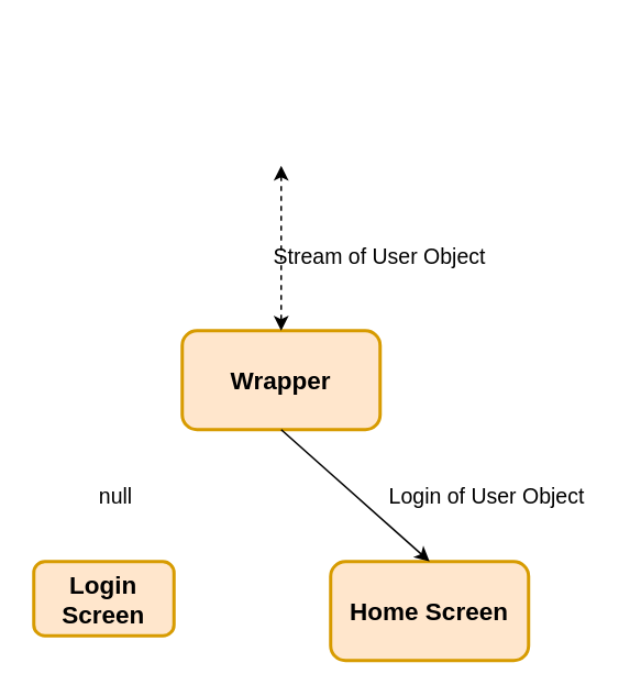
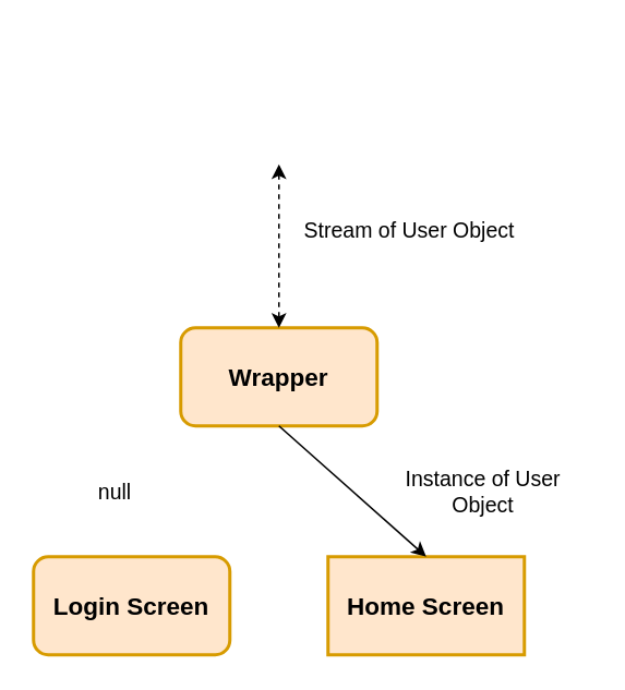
- <mxCell id="7" value="&lt;font style=&quot;font-size: 13px&quot;&gt;Stream of User Object&lt;/font&gt;" style="text;html=1;strokeColor=none;fillColor=none;align=center;verticalAlign=middle;whiteSpace=wrap;rounded=0;" vertex="1" parent="1"><mxGeometry x="160" y="145" width="140" height="20" as="geometry" /></mxCell>
+ <mxCell id="7" value="&lt;font style=&quot;font-size: 13px&quot;&gt;Stream of User Object&lt;/font&gt;" style="text;html=1;strokeColor=none;fillColor=none;align=center;verticalAlign=middle;whiteSpace=wrap;rounded=0;" vertex="1" parent="1"><mxGeometry x="180" y="130" width="140" height="20" as="geometry" /></mxCell>
- <mxCell id="9" value="&lt;font style=&quot;font-size: 13px&quot;&gt;Login of User Object&lt;/font&gt;" style="text;html=1;strokeColor=none;fillColor=none;align=center;verticalAlign=middle;whiteSpace=wrap;rounded=0;" vertex="1" parent="1"><mxGeometry x="230" y="290" width="130" height="20" as="geometry" /></mxCell>
+ <mxCell id="9" value="&lt;font style=&quot;font-size: 13px&quot;&gt;Instance of User Object&lt;/font&gt;" style="text;html=1;strokeColor=none;fillColor=none;align=center;verticalAlign=middle;whiteSpace=wrap;rounded=0;" vertex="1" parent="1"><mxGeometry x="230" y="290" width="130" height="20" as="geometry" /></mxCell>
- <mxCell id="4" value="&lt;font style=&quot;font-size: 15px&quot;&gt;Login Screen&lt;/font&gt;" style="rounded=1;whiteSpace=wrap;html=1;fillColor=#ffe6cc;strokeColor=#d79b00;strokeWidth=2;fontStyle=1" vertex="1" parent="1"><mxGeometry x="20" y="340" width="85" height="45" as="geometry" /></mxCell>
+ <mxCell id="4" value="&lt;font style=&quot;font-size: 15px&quot;&gt;Login Screen&lt;/font&gt;" style="rounded=1;whiteSpace=wrap;html=1;fillColor=#ffe6cc;strokeColor=#d79b00;strokeWidth=2;fontStyle=1" vertex="1" parent="1"><mxGeometry x="20" y="340" width="120" height="60" as="geometry" /></mxCell>
- <mxCell id="5" value="&lt;font style=&quot;font-size: 15px&quot;&gt;Home Screen&lt;/font&gt;" style="rounded=1;whiteSpace=wrap;html=1;fillColor=#ffe6cc;strokeColor=#d79b00;strokeWidth=2;fontStyle=1" vertex="1" parent="1"><mxGeometry x="200" y="340" width="120" height="60" as="geometry" /></mxCell>
+ <mxCell id="5" value="&lt;font style=&quot;font-size: 15px&quot;&gt;Home Screen&lt;/font&gt;" style="whiteSpace=wrap;html=1;fillColor=#ffe6cc;strokeColor=#d79b00;strokeWidth=2;fontStyle=1;rounded=0;" vertex="1" parent="1"><mxGeometry x="200" y="340" width="120" height="60" as="geometry" /></mxCell>
